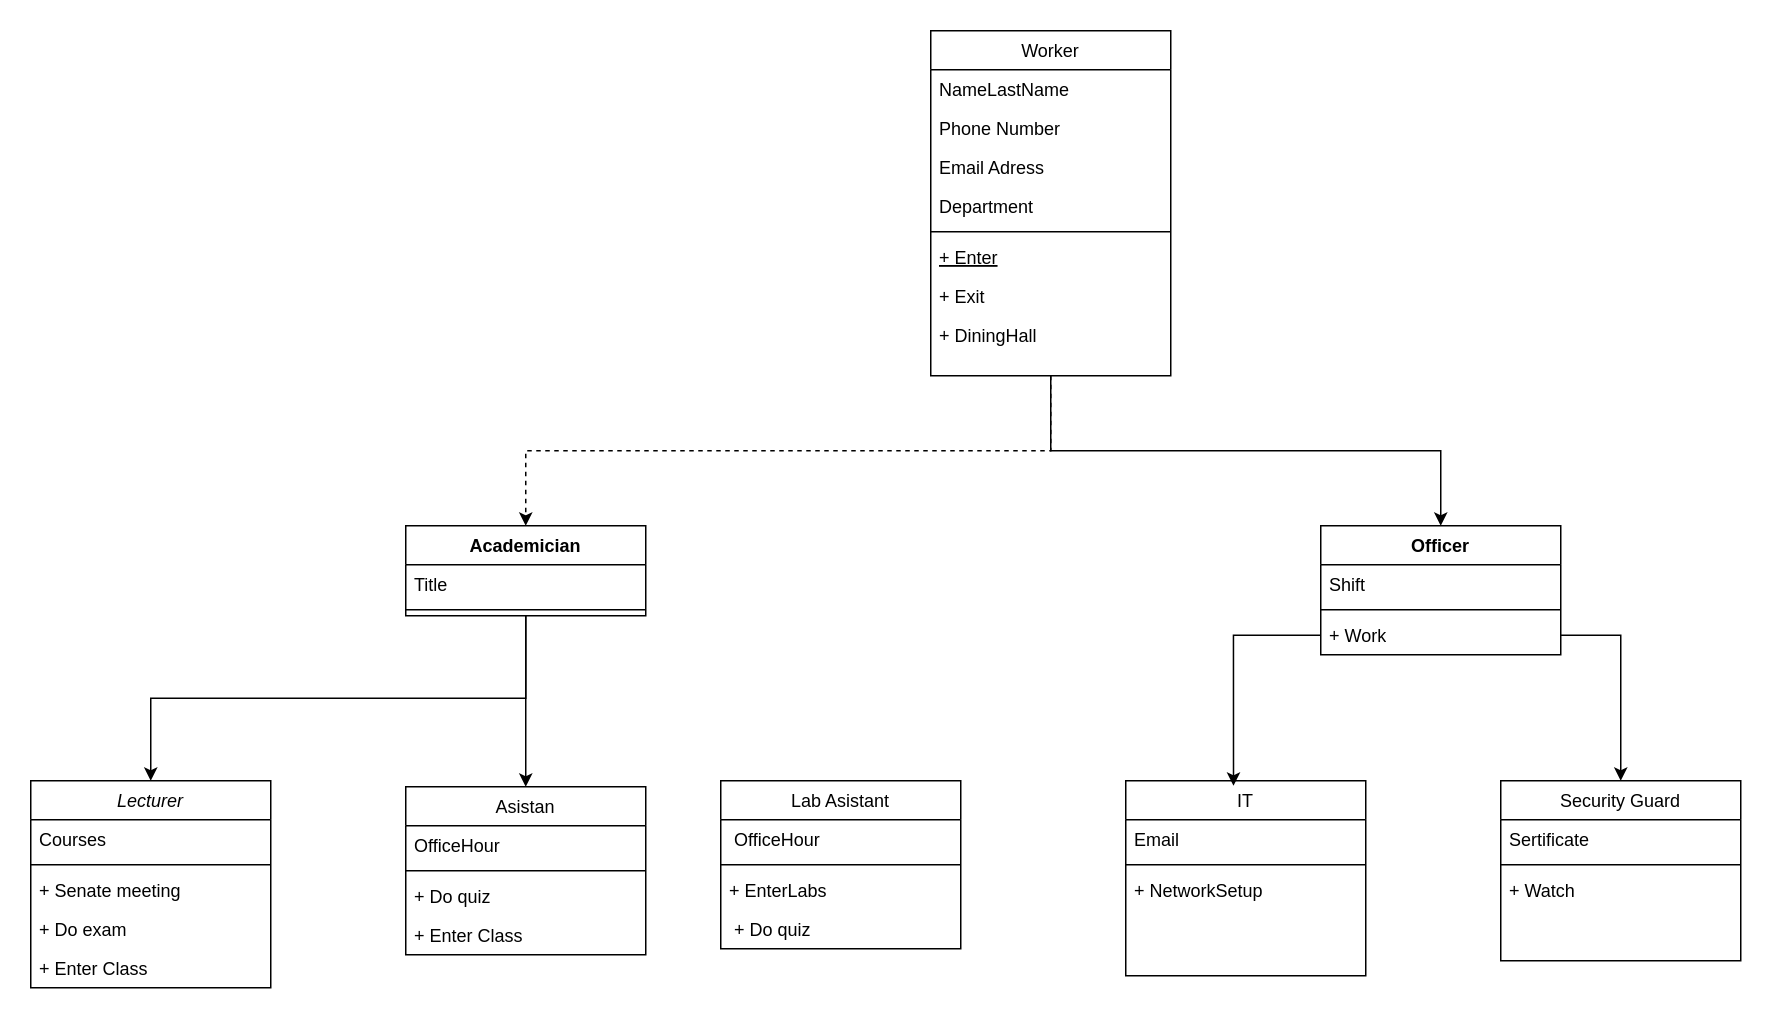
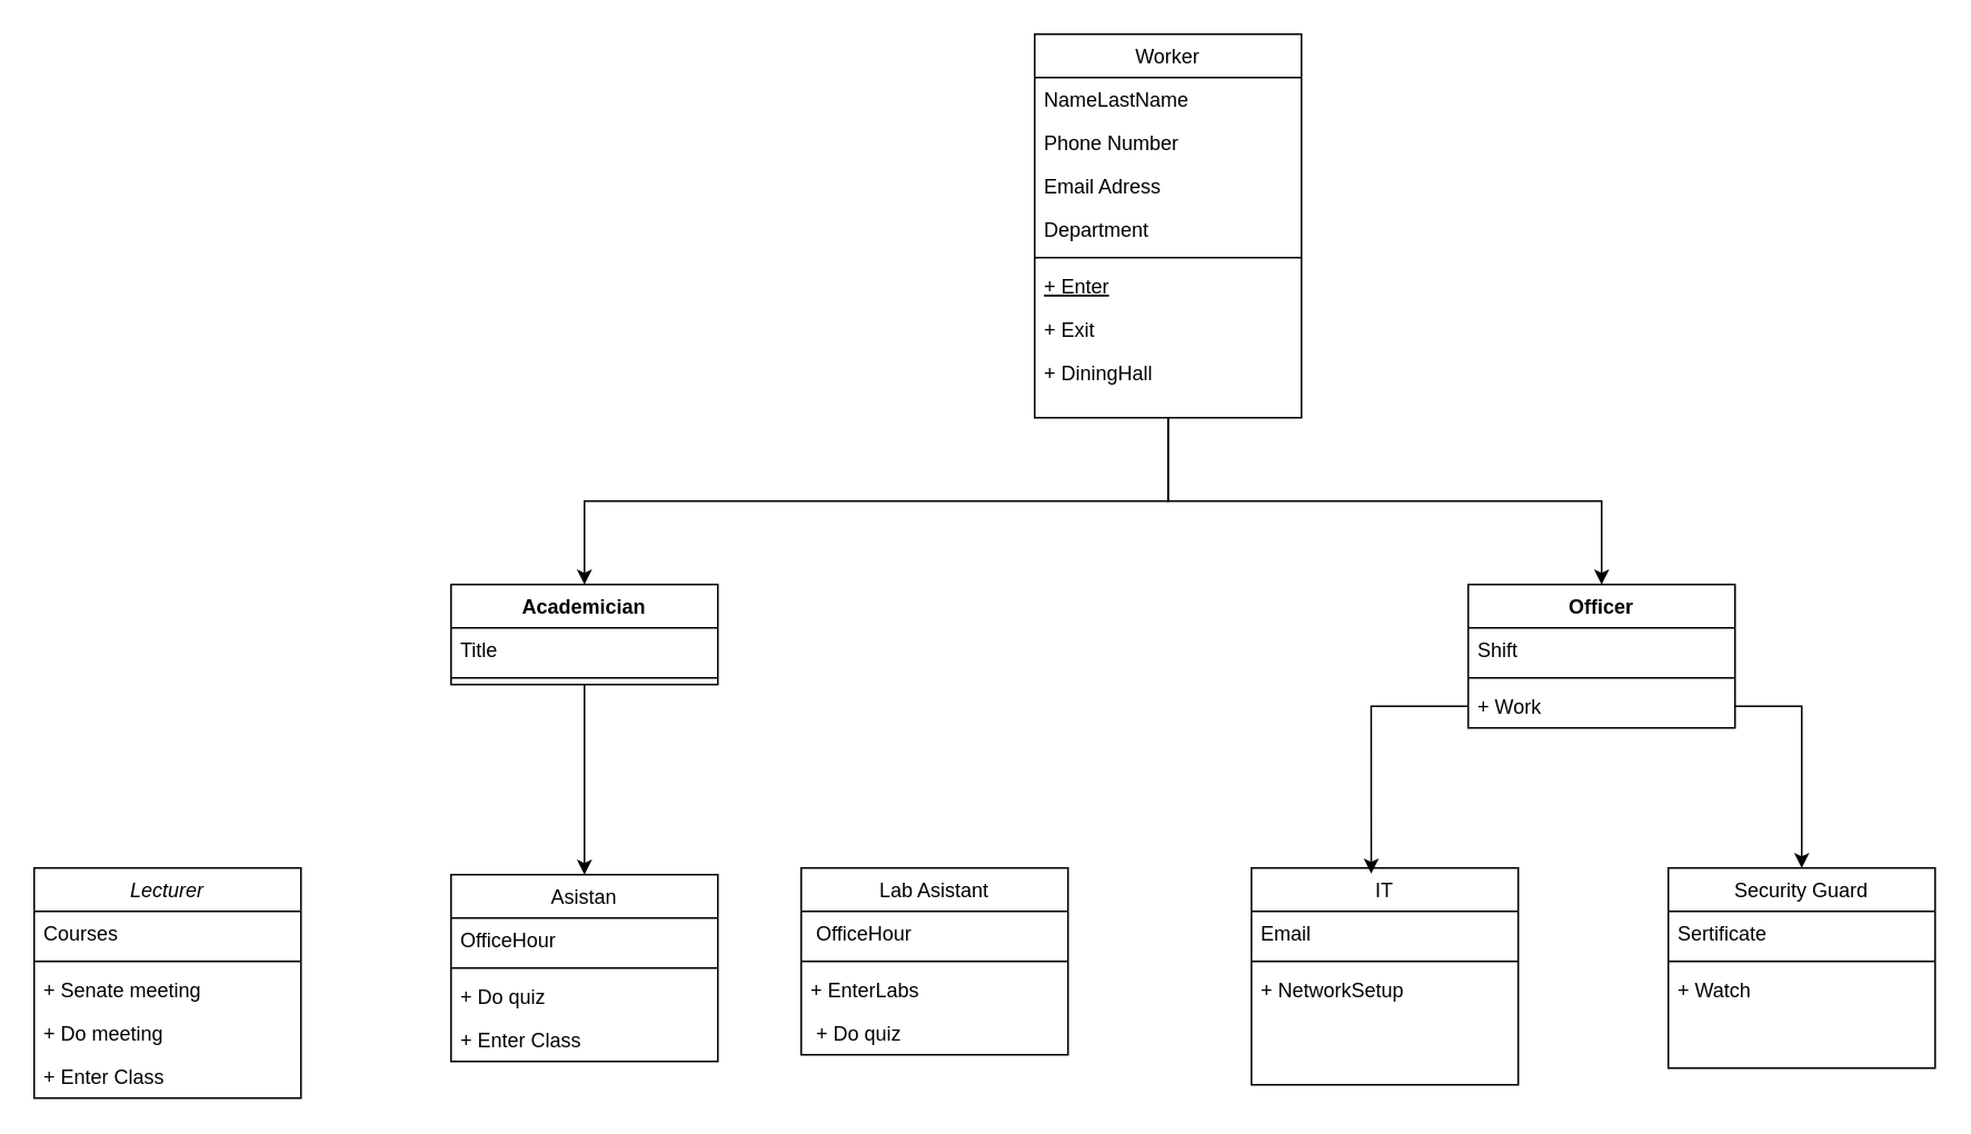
- <mxCell id="26" style="edgeStyle=orthogonalEdgeStyle;rounded=0;orthogonalLoop=1;jettySize=auto;html=1;exitX=0.5;exitY=1;exitDx=0;exitDy=0;entryX=0.5;entryY=0;entryDx=0;entryDy=0;dashed=1;" edge="1" parent="1" source="28" target="38"><mxGeometry relative="1" as="geometry" /></mxCell>
+ <mxCell id="26" style="edgeStyle=orthogonalEdgeStyle;rounded=0;orthogonalLoop=1;jettySize=auto;html=1;exitX=0.5;exitY=1;exitDx=0;exitDy=0;entryX=0.5;entryY=0;entryDx=0;entryDy=0;" edge="1" parent="1" source="28" target="38"><mxGeometry relative="1" as="geometry" /></mxCell>
- <mxCell id="37" style="edgeStyle=orthogonalEdgeStyle;rounded=0;orthogonalLoop=1;jettySize=auto;html=1;exitX=0.5;exitY=1;exitDx=0;exitDy=0;entryX=0.5;entryY=0;entryDx=0;entryDy=0;" edge="1" parent="1" source="38" target="2"><mxGeometry relative="1" as="geometry" /></mxCell>
- <mxCell id="6" value="+ Do exam" style="text;align=left;verticalAlign=top;spacingLeft=4;spacingRight=4;overflow=hidden;rotatable=0;points=[[0,0.5],[1,0.5]];portConstraint=eastwest;" vertex="1" parent="2"><mxGeometry y="86" width="160" height="26" as="geometry" /></mxCell>
+ <mxCell id="6" value="+ Do meeting" style="text;align=left;verticalAlign=top;spacingLeft=4;spacingRight=4;overflow=hidden;rotatable=0;points=[[0,0.5],[1,0.5]];portConstraint=eastwest;" vertex="1" parent="2"><mxGeometry y="86" width="160" height="26" as="geometry" /></mxCell>
